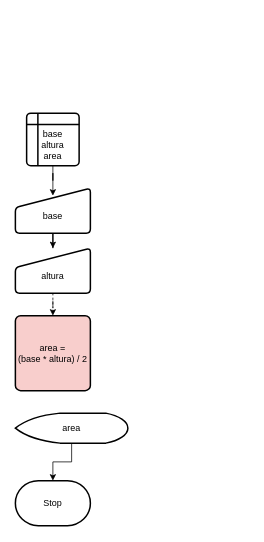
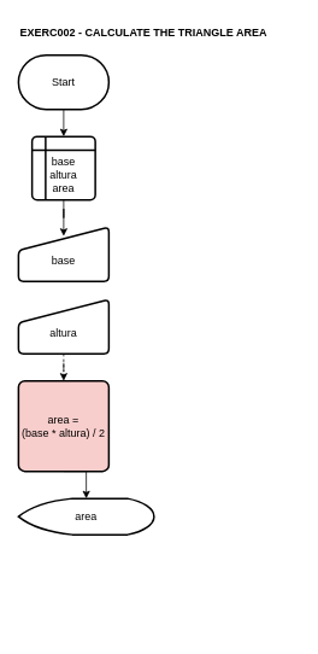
+ <mxCell id="13" value="EXERC002 - CALCULATE THE TRIANGLE AREA" style="text;html=1;align=left;verticalAlign=middle;whiteSpace=wrap;rounded=0;fontStyle=1" vertex="1" parent="1"><mxGeometry x="20" y="20" width="310" height="30" as="geometry" /></mxCell>
+ <mxCell id="4" value="Start" style="strokeWidth=2;html=1;shape=mxgraph.flowchart.terminator;whiteSpace=wrap;" vertex="1" parent="1"><mxGeometry x="20" y="60" width="100" height="60" as="geometry" /></mxCell>
+ <mxCell id="3" style="edgeStyle=orthogonalEdgeStyle;rounded=0;orthogonalLoop=1;jettySize=auto;html=1;exitX=0.5;exitY=1;exitDx=0;exitDy=0;exitPerimeter=0;entryX=0.5;entryY=0;entryDx=0;entryDy=0;" edge="1" parent="1" source="4" target="5"><mxGeometry relative="1" as="geometry" /></mxCell>
- <mxCell id="6" style="edgeStyle=orthogonalEdgeStyle;rounded=0;orthogonalLoop=1;jettySize=auto;html=1;exitX=0.5;exitY=1;exitDx=0;exitDy=0;" edge="1" parent="1" source="7" target="9"><mxGeometry relative="1" as="geometry" /></mxCell>
+ <mxCell id="15" style="edgeStyle=orthogonalEdgeStyle;rounded=0;orthogonalLoop=1;jettySize=auto;html=1;exitX=0.5;exitY=1;exitDx=0;exitDy=0;entryX=0.5;entryY=0;entryDx=0;entryDy=0;entryPerimeter=0;" edge="1" parent="1" source="10" target="12"><mxGeometry relative="1" as="geometry" /></mxCell>
- <mxCell id="11" style="edgeStyle=orthogonalEdgeStyle;rounded=0;orthogonalLoop=1;jettySize=auto;html=1;exitX=0.5;exitY=1;exitDx=0;exitDy=0;exitPerimeter=0;" edge="1" parent="1" source="12" target="2"><mxGeometry relative="1" as="geometry" /></mxCell>
- <mxCell id="2" value="Stop" style="strokeWidth=2;html=1;shape=mxgraph.flowchart.terminator;whiteSpace=wrap;" vertex="1" parent="1"><mxGeometry x="20" y="640" width="100" height="60" as="geometry" /></mxCell>
